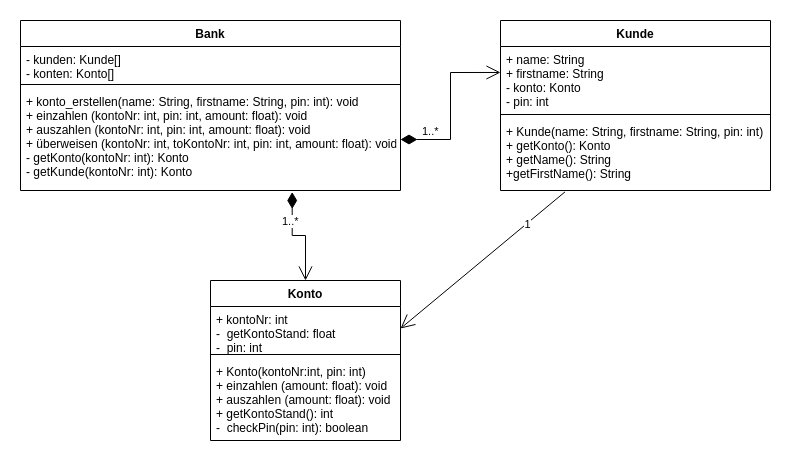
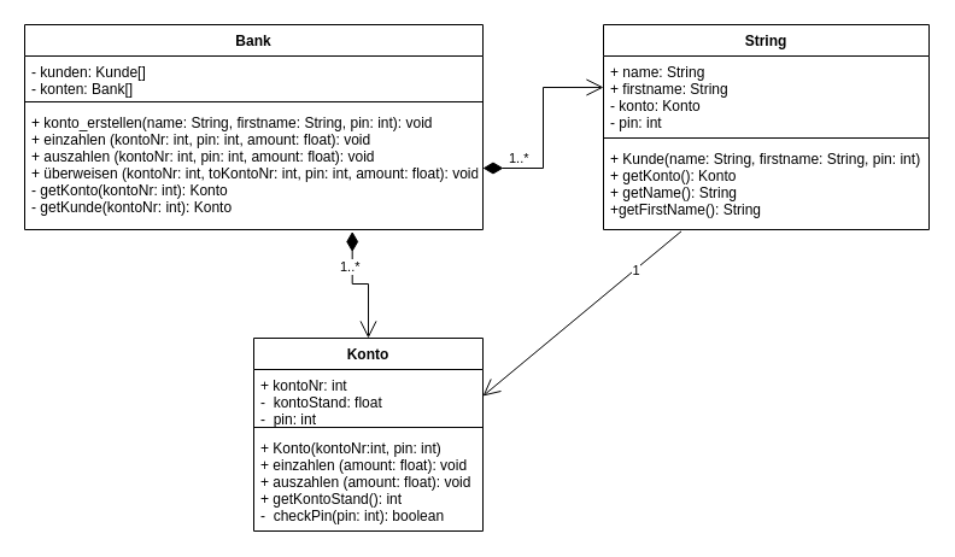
- <mxCell id="10" value="Kunde" style="swimlane;fontStyle=1;align=center;verticalAlign=top;childLayout=stackLayout;horizontal=1;startSize=26;horizontalStack=0;resizeParent=1;resizeParentMax=0;resizeLast=0;collapsible=1;marginBottom=0;" vertex="1" parent="1"><mxGeometry x="500" y="20" width="270" height="170" as="geometry" /></mxCell>
+ <mxCell id="10" value="String" style="swimlane;fontStyle=1;align=center;verticalAlign=top;childLayout=stackLayout;horizontal=1;startSize=26;horizontalStack=0;resizeParent=1;resizeParentMax=0;resizeLast=0;collapsible=1;marginBottom=0;" vertex="1" parent="1"><mxGeometry x="500" y="20" width="270" height="170" as="geometry" /></mxCell>
- <mxCell id="3" value="- kunden: Kunde[]&#10;- konten: Konto[]&#10;&#10;&#10;&#10;" style="text;strokeColor=none;fillColor=none;align=left;verticalAlign=top;spacingLeft=4;spacingRight=4;overflow=hidden;rotatable=0;points=[[0,0.5],[1,0.5]];portConstraint=eastwest;" vertex="1" parent="2"><mxGeometry y="26" width="380" height="34" as="geometry" /></mxCell>
+ <mxCell id="3" value="- kunden: Kunde[]&#10;- konten: Bank[]&#10;&#10;&#10;&#10;" style="text;strokeColor=none;fillColor=none;align=left;verticalAlign=top;spacingLeft=4;spacingRight=4;overflow=hidden;rotatable=0;points=[[0,0.5],[1,0.5]];portConstraint=eastwest;" vertex="1" parent="2"><mxGeometry y="26" width="380" height="34" as="geometry" /></mxCell>
- <mxCell id="7" value="+ kontoNr: int&#10;-  getKontoStand: float&#10;-  pin: int" style="text;strokeColor=none;fillColor=none;align=left;verticalAlign=top;spacingLeft=4;spacingRight=4;overflow=hidden;rotatable=0;points=[[0,0.5],[1,0.5]];portConstraint=eastwest;" vertex="1" parent="6"><mxGeometry y="26" width="190" height="44" as="geometry" /></mxCell>
+ <mxCell id="7" value="+ kontoNr: int&#10;-  kontoStand: float&#10;-  pin: int" style="text;strokeColor=none;fillColor=none;align=left;verticalAlign=top;spacingLeft=4;spacingRight=4;overflow=hidden;rotatable=0;points=[[0,0.5],[1,0.5]];portConstraint=eastwest;" vertex="1" parent="6"><mxGeometry y="26" width="190" height="44" as="geometry" /></mxCell>
